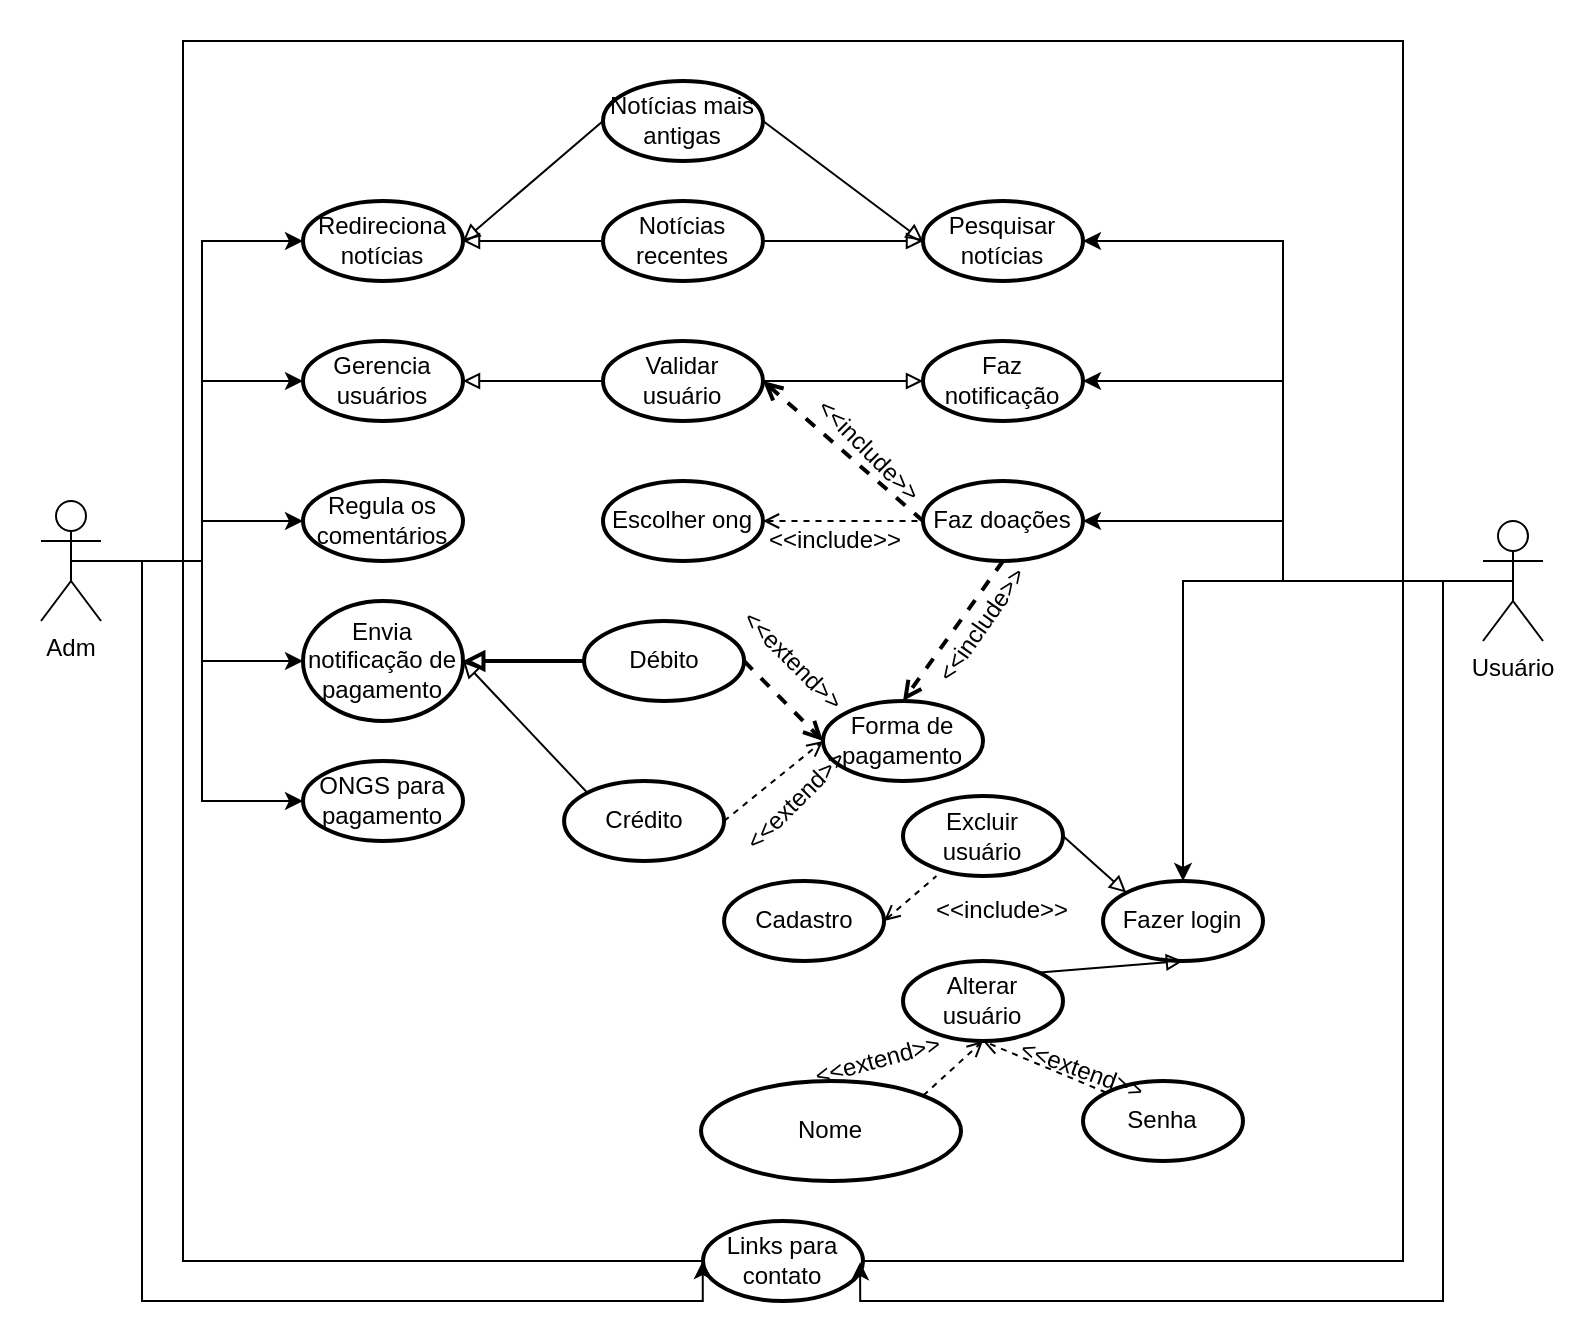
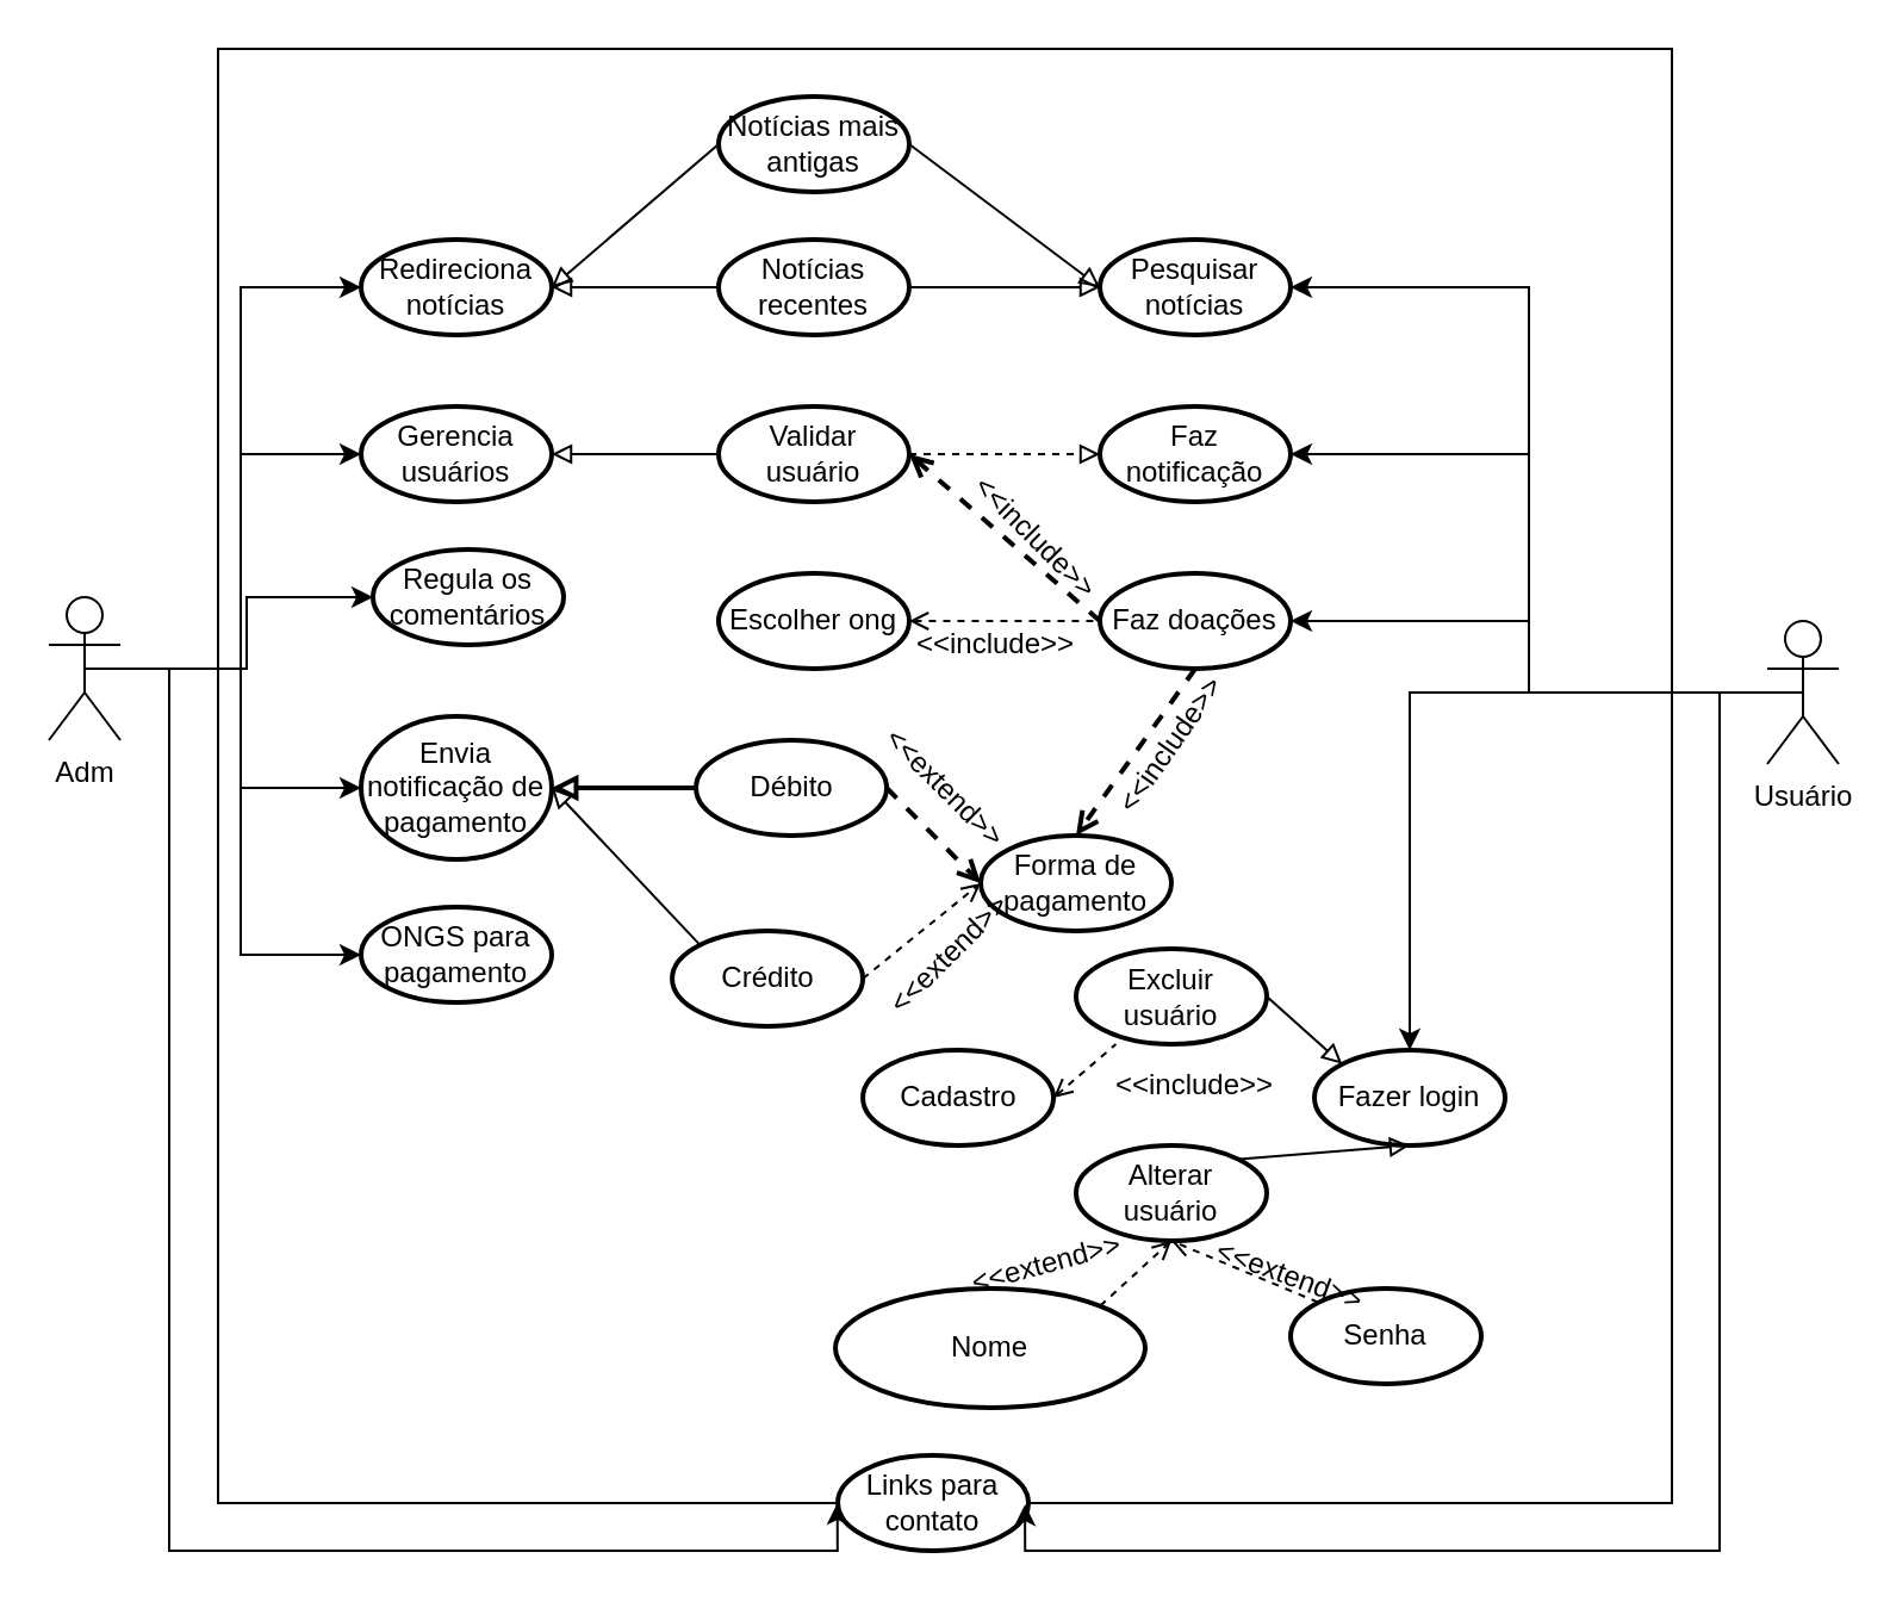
- <mxCell id="27" value="" style="endArrow=block;html=1;rounded=0;exitX=1;exitY=0.5;exitDx=0;exitDy=0;exitPerimeter=0;entryX=0;entryY=0.5;entryDx=0;entryDy=0;entryPerimeter=0;endFill=0;" parent="1" source="16" target="20" edge="1"><mxGeometry width="50" height="50" relative="1" as="geometry"><mxPoint x="371" y="260" as="sourcePoint" /><mxPoint x="421" y="210" as="targetPoint" /></mxGeometry></mxCell>
+ <mxCell id="27" value="" style="endArrow=block;html=1;rounded=0;exitX=1;exitY=0.5;exitDx=0;exitDy=0;exitPerimeter=0;entryX=0;entryY=0.5;entryDx=0;entryDy=0;entryPerimeter=0;endFill=0;dashed=1;" parent="1" source="16" target="20" edge="1"><mxGeometry width="50" height="50" relative="1" as="geometry"><mxPoint x="371" y="260" as="sourcePoint" /><mxPoint x="421" y="210" as="targetPoint" /></mxGeometry></mxCell>
- <mxCell id="7" value="Regula os comentários" style="strokeWidth=2;html=1;shape=mxgraph.flowchart.start_1;whiteSpace=wrap;" parent="1" vertex="1"><mxGeometry x="151" y="240" width="80" height="40" as="geometry" /></mxCell>
+ <mxCell id="7" value="Regula os comentários" style="strokeWidth=2;html=1;shape=mxgraph.flowchart.start_1;whiteSpace=wrap;" parent="1" vertex="1"><mxGeometry x="156" y="230" width="80" height="40" as="geometry" /></mxCell>
